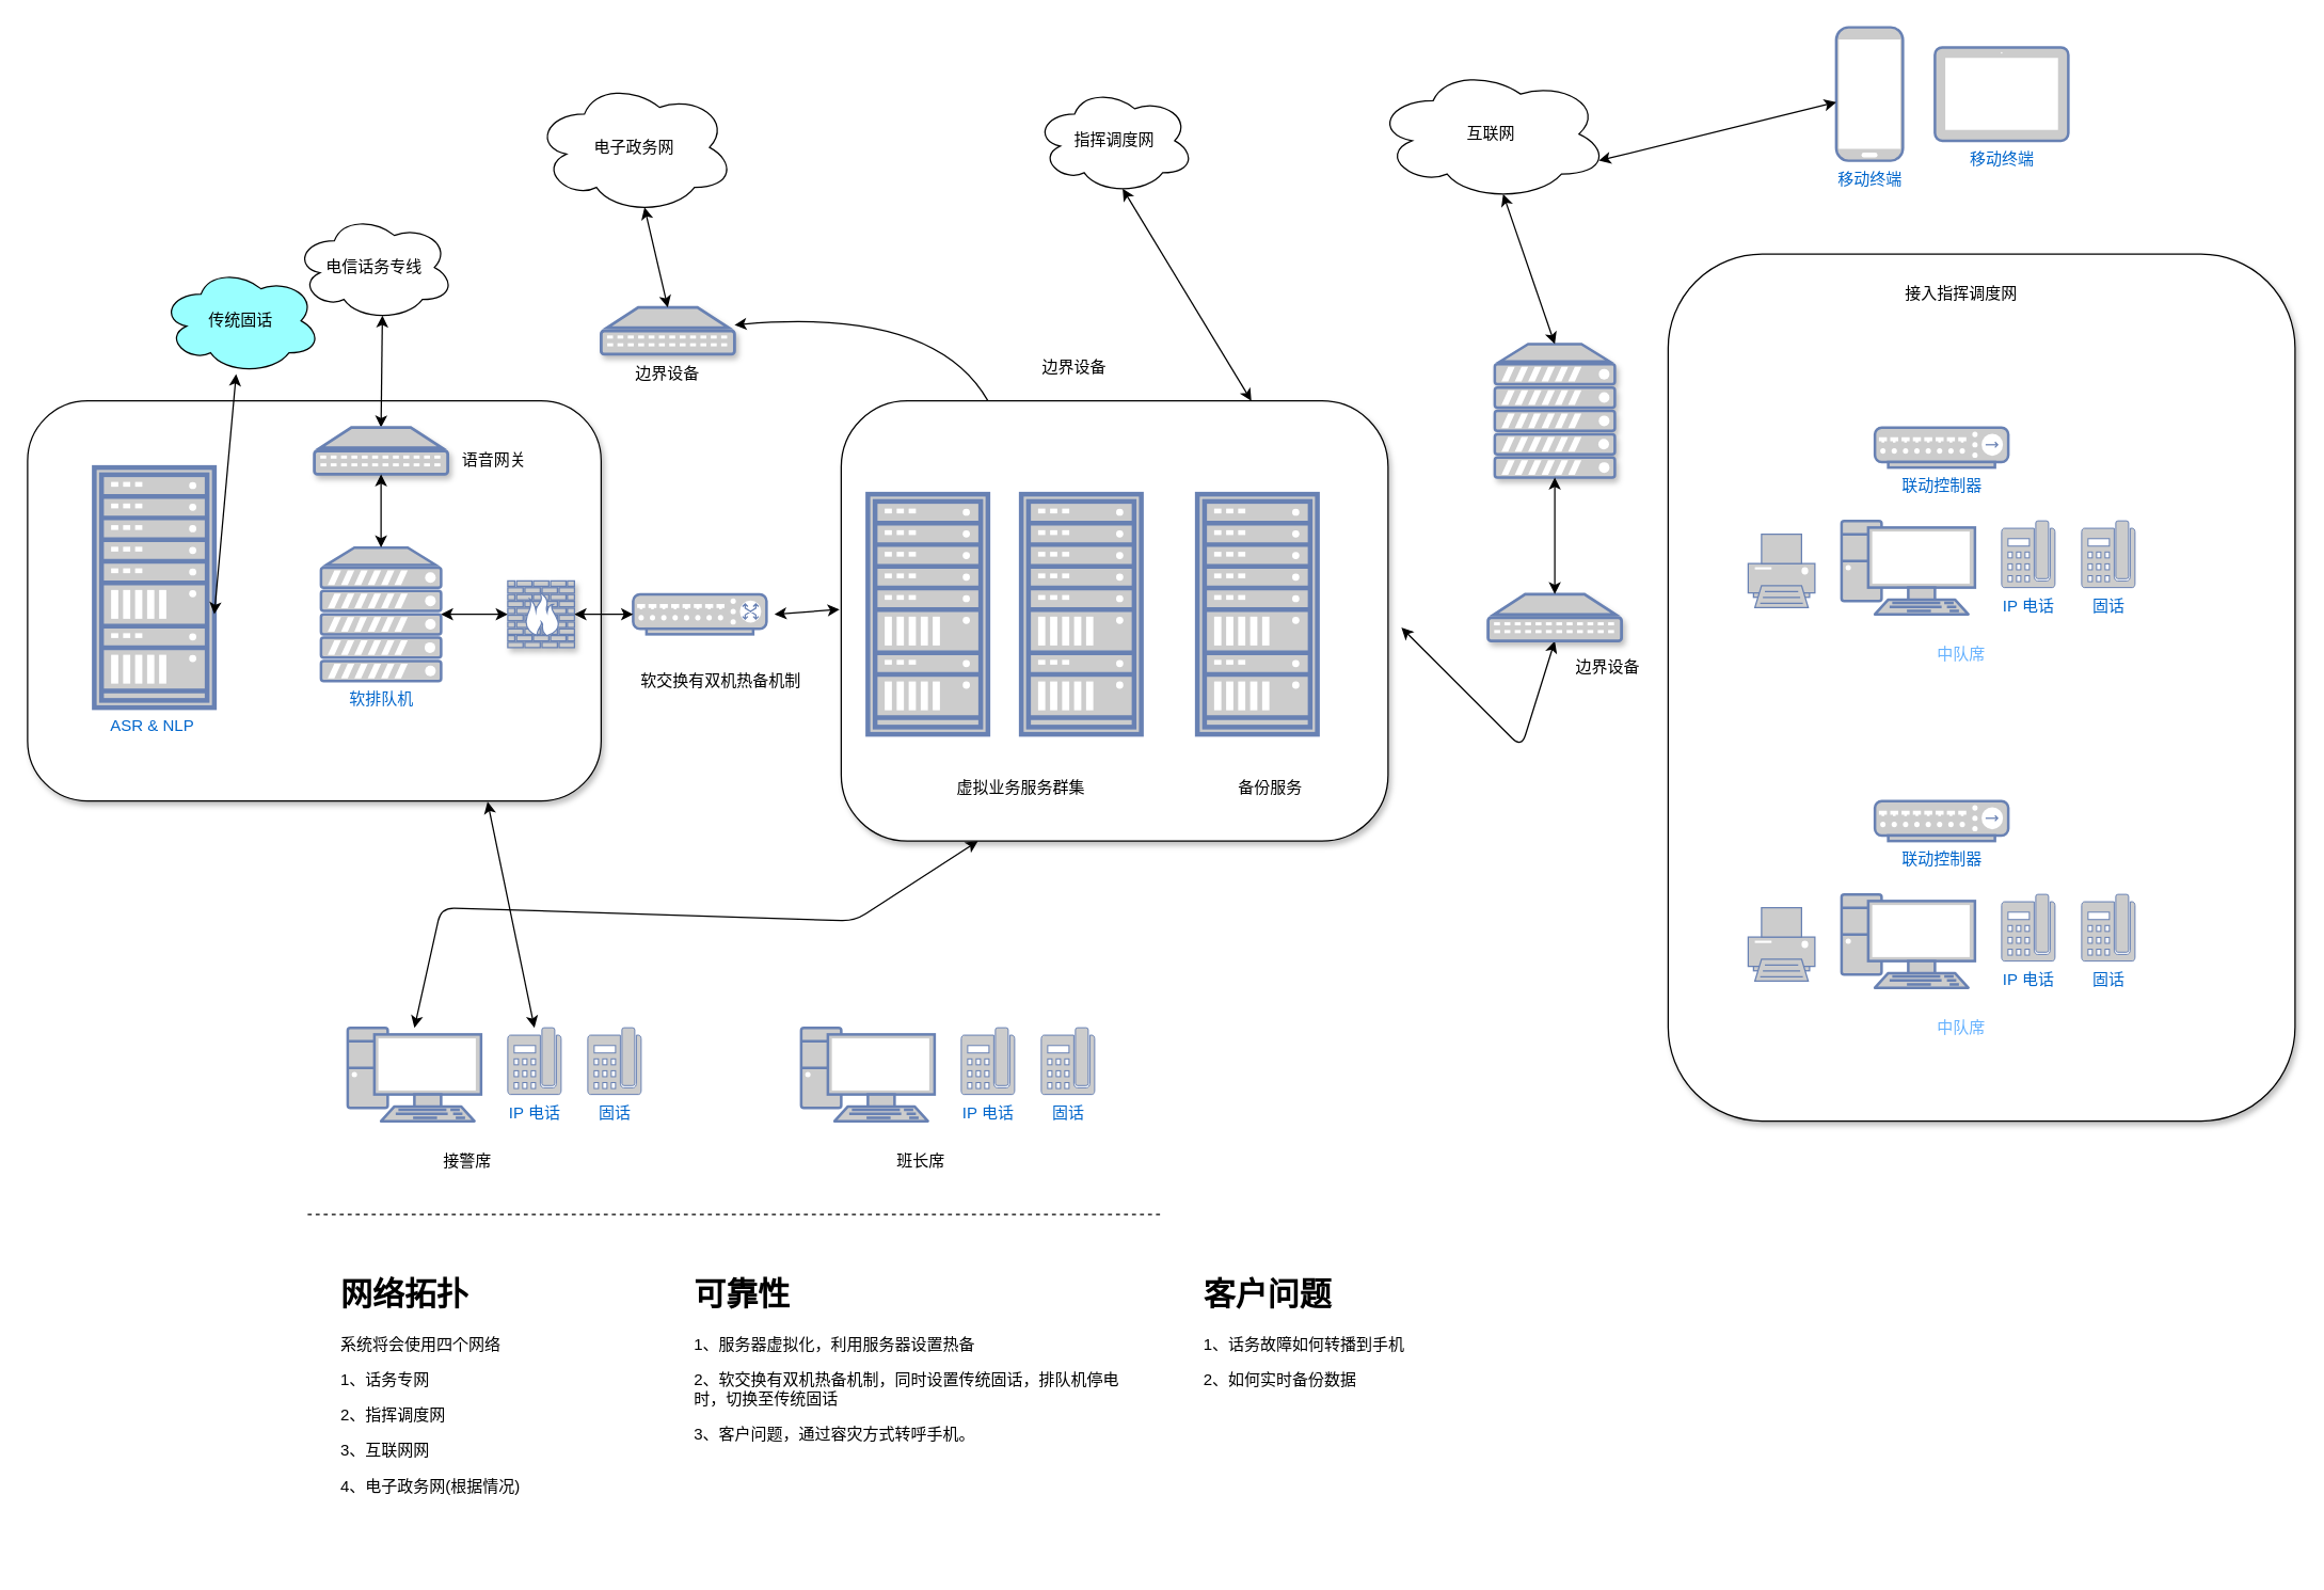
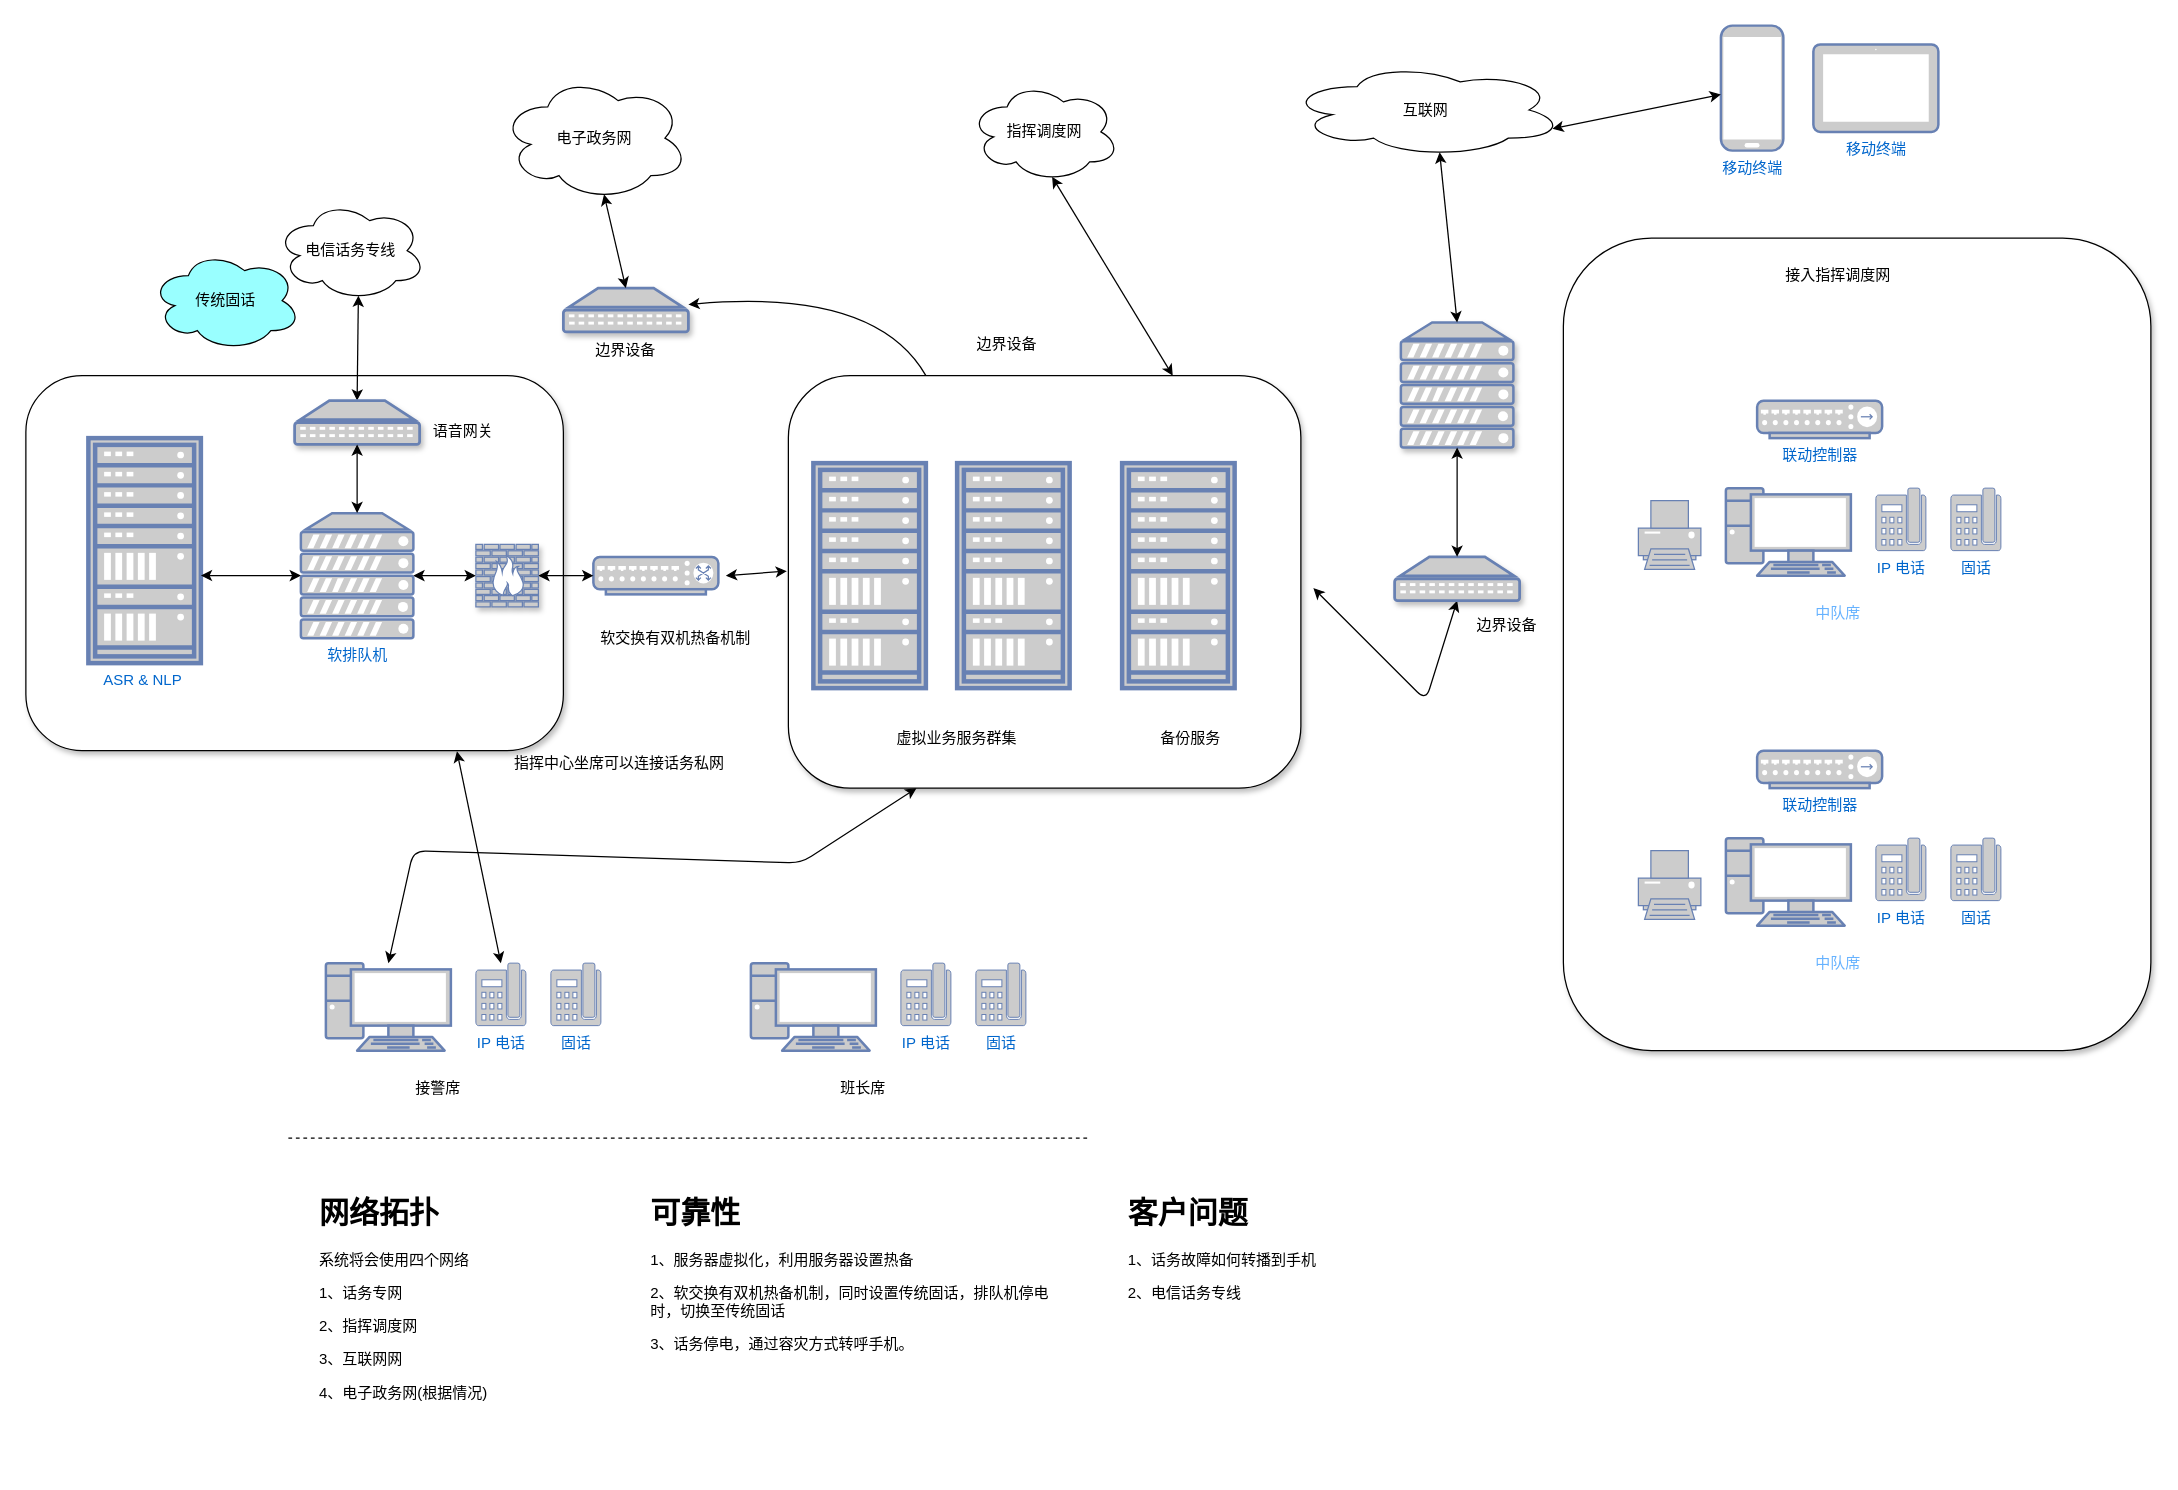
- <mxCell id="20" value="互联网" style="ellipse;shape=cloud;whiteSpace=wrap;html=1;" parent="1" vertex="1"><mxGeometry x="1030" y="50" width="175" height="100" as="geometry" /></mxCell>
+ <mxCell id="20" value="互联网" style="ellipse;shape=cloud;whiteSpace=wrap;html=1;" parent="1" vertex="1"><mxGeometry x="1030" y="50" width="220" height="75" as="geometry" /></mxCell>
- <mxCell id="75" value="" style="endArrow=classic;startArrow=classic;html=1;exitX=1;exitY=0.611;exitDx=0;exitDy=0;exitPerimeter=0;" parent="1" source="74" target="3" edge="1"><mxGeometry width="50" height="50" relative="1" as="geometry"><mxPoint x="180" y="500" as="sourcePoint" /><mxPoint x="230" y="450" as="targetPoint" /></mxGeometry></mxCell>
+ <mxCell id="75" value="" style="endArrow=classic;startArrow=classic;html=1;exitX=1;exitY=0.611;exitDx=0;exitDy=0;exitPerimeter=0;" parent="1" source="74" target="7" edge="1"><mxGeometry width="50" height="50" relative="1" as="geometry"><mxPoint x="180" y="500" as="sourcePoint" /><mxPoint x="230" y="450" as="targetPoint" /></mxGeometry></mxCell>
+ <mxCell id="55" value="指挥中心坐席可以连接话务私网" style="text;html=1;strokeColor=none;fillColor=none;align=center;verticalAlign=middle;whiteSpace=wrap;rounded=0;shadow=1;" parent="1" vertex="1"><mxGeometry x="400" y="600" width="190" height="20" as="geometry" /></mxCell>
- <mxCell id="78" value="&lt;h1&gt;客户问题&lt;/h1&gt;&lt;p&gt;1、话务故障如何转播到手机&lt;/p&gt;&lt;p&gt;2、如何实时备份数据&lt;/p&gt;" style="text;html=1;strokeColor=none;fillColor=none;spacing=5;spacingTop=-20;whiteSpace=wrap;overflow=hidden;rounded=0;shadow=1;" parent="1" vertex="1"><mxGeometry x="897" y="950" width="190" height="120" as="geometry" /></mxCell>
+ <mxCell id="78" value="&lt;h1&gt;客户问题&lt;/h1&gt;&lt;p&gt;1、话务故障如何转播到手机&lt;/p&gt;&lt;p&gt;2、电信话务专线&lt;/p&gt;" style="text;html=1;strokeColor=none;fillColor=none;spacing=5;spacingTop=-20;whiteSpace=wrap;overflow=hidden;rounded=0;shadow=1;" parent="1" vertex="1"><mxGeometry x="897" y="950" width="190" height="120" as="geometry" /></mxCell>
- <mxCell id="58" value="&lt;h1&gt;可靠性&lt;/h1&gt;&lt;p&gt;&lt;span&gt;1、服务器虚拟化，利用服务器设置热备&lt;/span&gt;&lt;br&gt;&lt;/p&gt;&lt;p&gt;2、软交换有双机热备机制，同时设置传统固话，排队机停电时，切换至传统固话&lt;/p&gt;&lt;p&gt;3、客户问题，通过容灾方式转呼手机。&lt;/p&gt;" style="text;html=1;strokeColor=none;fillColor=none;spacing=5;spacingTop=-20;whiteSpace=wrap;overflow=hidden;rounded=0;" parent="1" vertex="1"><mxGeometry x="515" y="950" width="340" height="220" as="geometry" /></mxCell>
+ <mxCell id="58" value="&lt;h1&gt;可靠性&lt;/h1&gt;&lt;p&gt;&lt;span&gt;1、服务器虚拟化，利用服务器设置热备&lt;/span&gt;&lt;br&gt;&lt;/p&gt;&lt;p&gt;2、软交换有双机热备机制，同时设置传统固话，排队机停电时，切换至传统固话&lt;/p&gt;&lt;p&gt;3、话务停电，通过容灾方式转呼手机。&lt;/p&gt;" style="text;html=1;strokeColor=none;fillColor=none;spacing=5;spacingTop=-20;whiteSpace=wrap;overflow=hidden;rounded=0;" parent="1" vertex="1"><mxGeometry x="515" y="950" width="340" height="220" as="geometry" /></mxCell>
